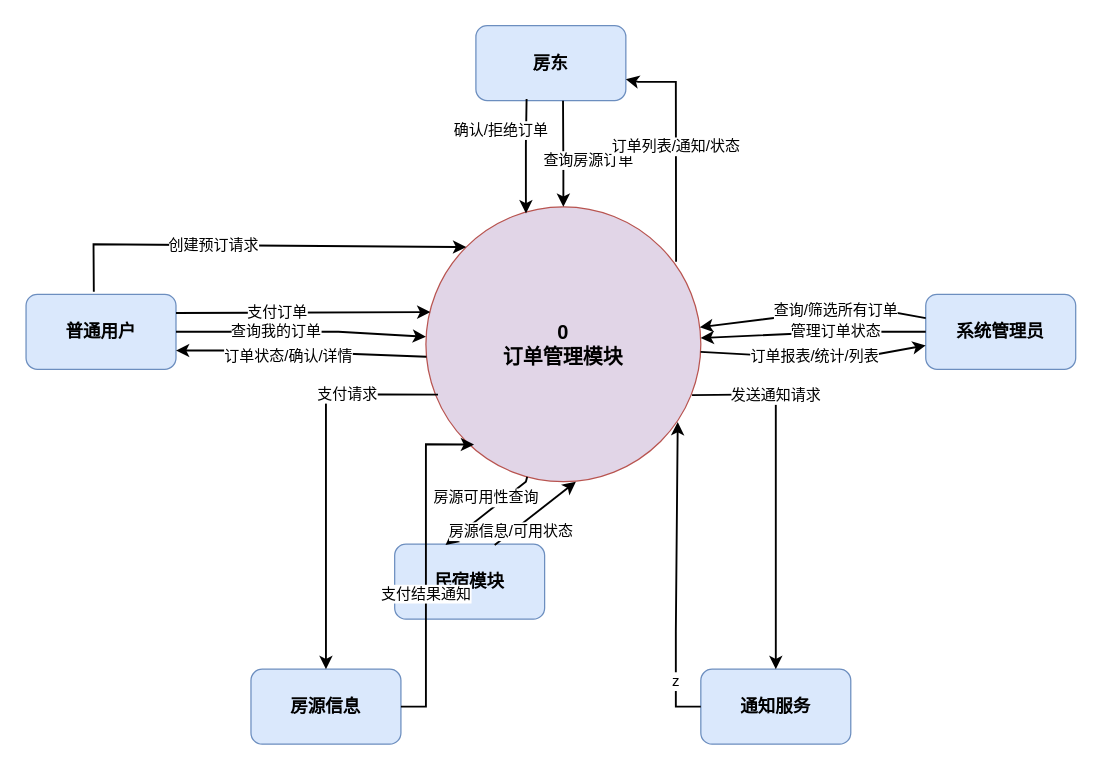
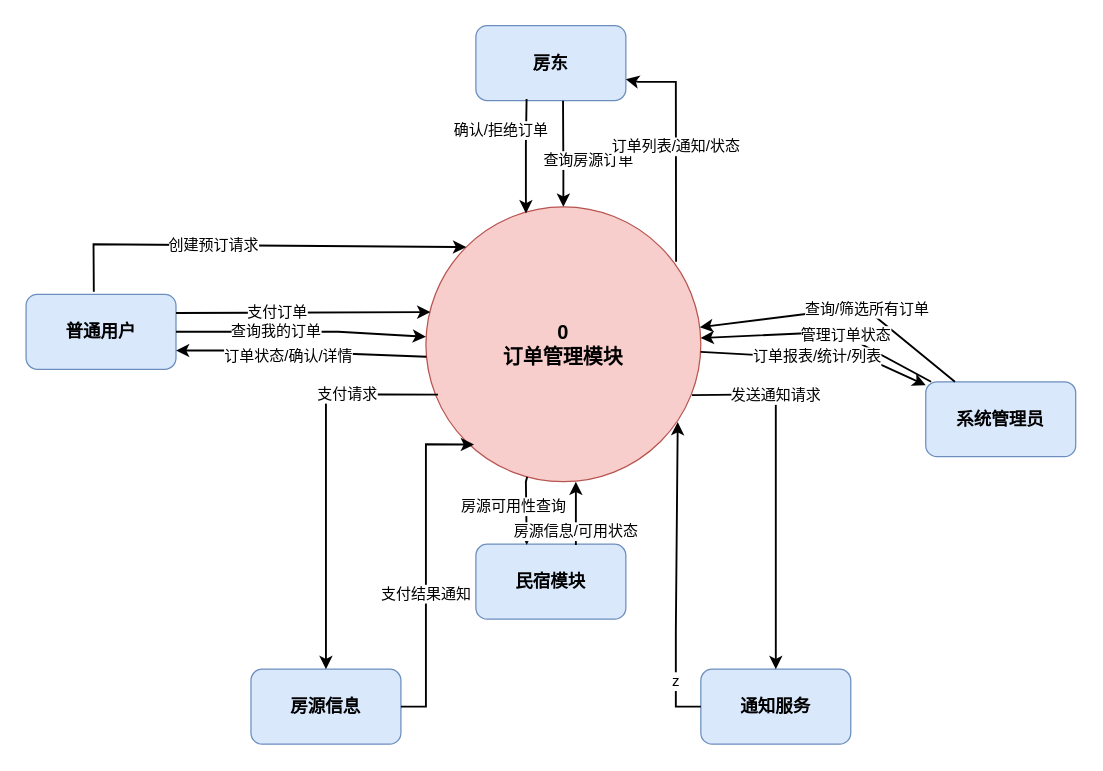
- <mxCell id="4" value="系统管理员" style="shape=rectangle;rounded=1;whiteSpace=wrap;html=1;fontSize=14;fontStyle=1;fillColor=#dae8fc;strokeColor=#6c8ebf;" parent="1" vertex="1"><mxGeometry x="740" y="235" width="120" height="60" as="geometry" /></mxCell>
+ <mxCell id="4" value="系统管理员" style="shape=rectangle;rounded=1;whiteSpace=wrap;html=1;fontSize=14;fontStyle=1;fillColor=#dae8fc;strokeColor=#6c8ebf;" parent="1" vertex="1"><mxGeometry x="740" y="305" width="120" height="60" as="geometry" /></mxCell>
- <mxCell id="8" value="0&#10;订单管理模块" style="ellipse;whiteSpace=wrap;html=1;aspect=fixed;fontSize=16;fontStyle=1;verticalAlign=middle;fillColor=#e1d5e7;strokeColor=#b85450;" parent="1" vertex="1"><mxGeometry x="340" y="165" width="220" height="220" as="geometry" /></mxCell>
+ <mxCell id="8" value="0&#10;订单管理模块" style="ellipse;whiteSpace=wrap;html=1;aspect=fixed;fontSize=16;fontStyle=1;verticalAlign=middle;fillColor=#f8cecc;strokeColor=#b85450;" parent="1" vertex="1"><mxGeometry x="340" y="165" width="220" height="220" as="geometry" /></mxCell>
- <mxCell id="5" value="民宿模块" style="shape=rectangle;rounded=1;whiteSpace=wrap;html=1;fontSize=14;fontStyle=1;fillColor=#dae8fc;strokeColor=#6c8ebf;" parent="1" vertex="1"><mxGeometry x="315" y="435" width="120" height="60" as="geometry" /></mxCell>
+ <mxCell id="5" value="民宿模块" style="shape=rectangle;rounded=1;whiteSpace=wrap;html=1;fontSize=14;fontStyle=1;fillColor=#dae8fc;strokeColor=#6c8ebf;" parent="1" vertex="1"><mxGeometry x="380" y="435" width="120" height="60" as="geometry" /></mxCell>
